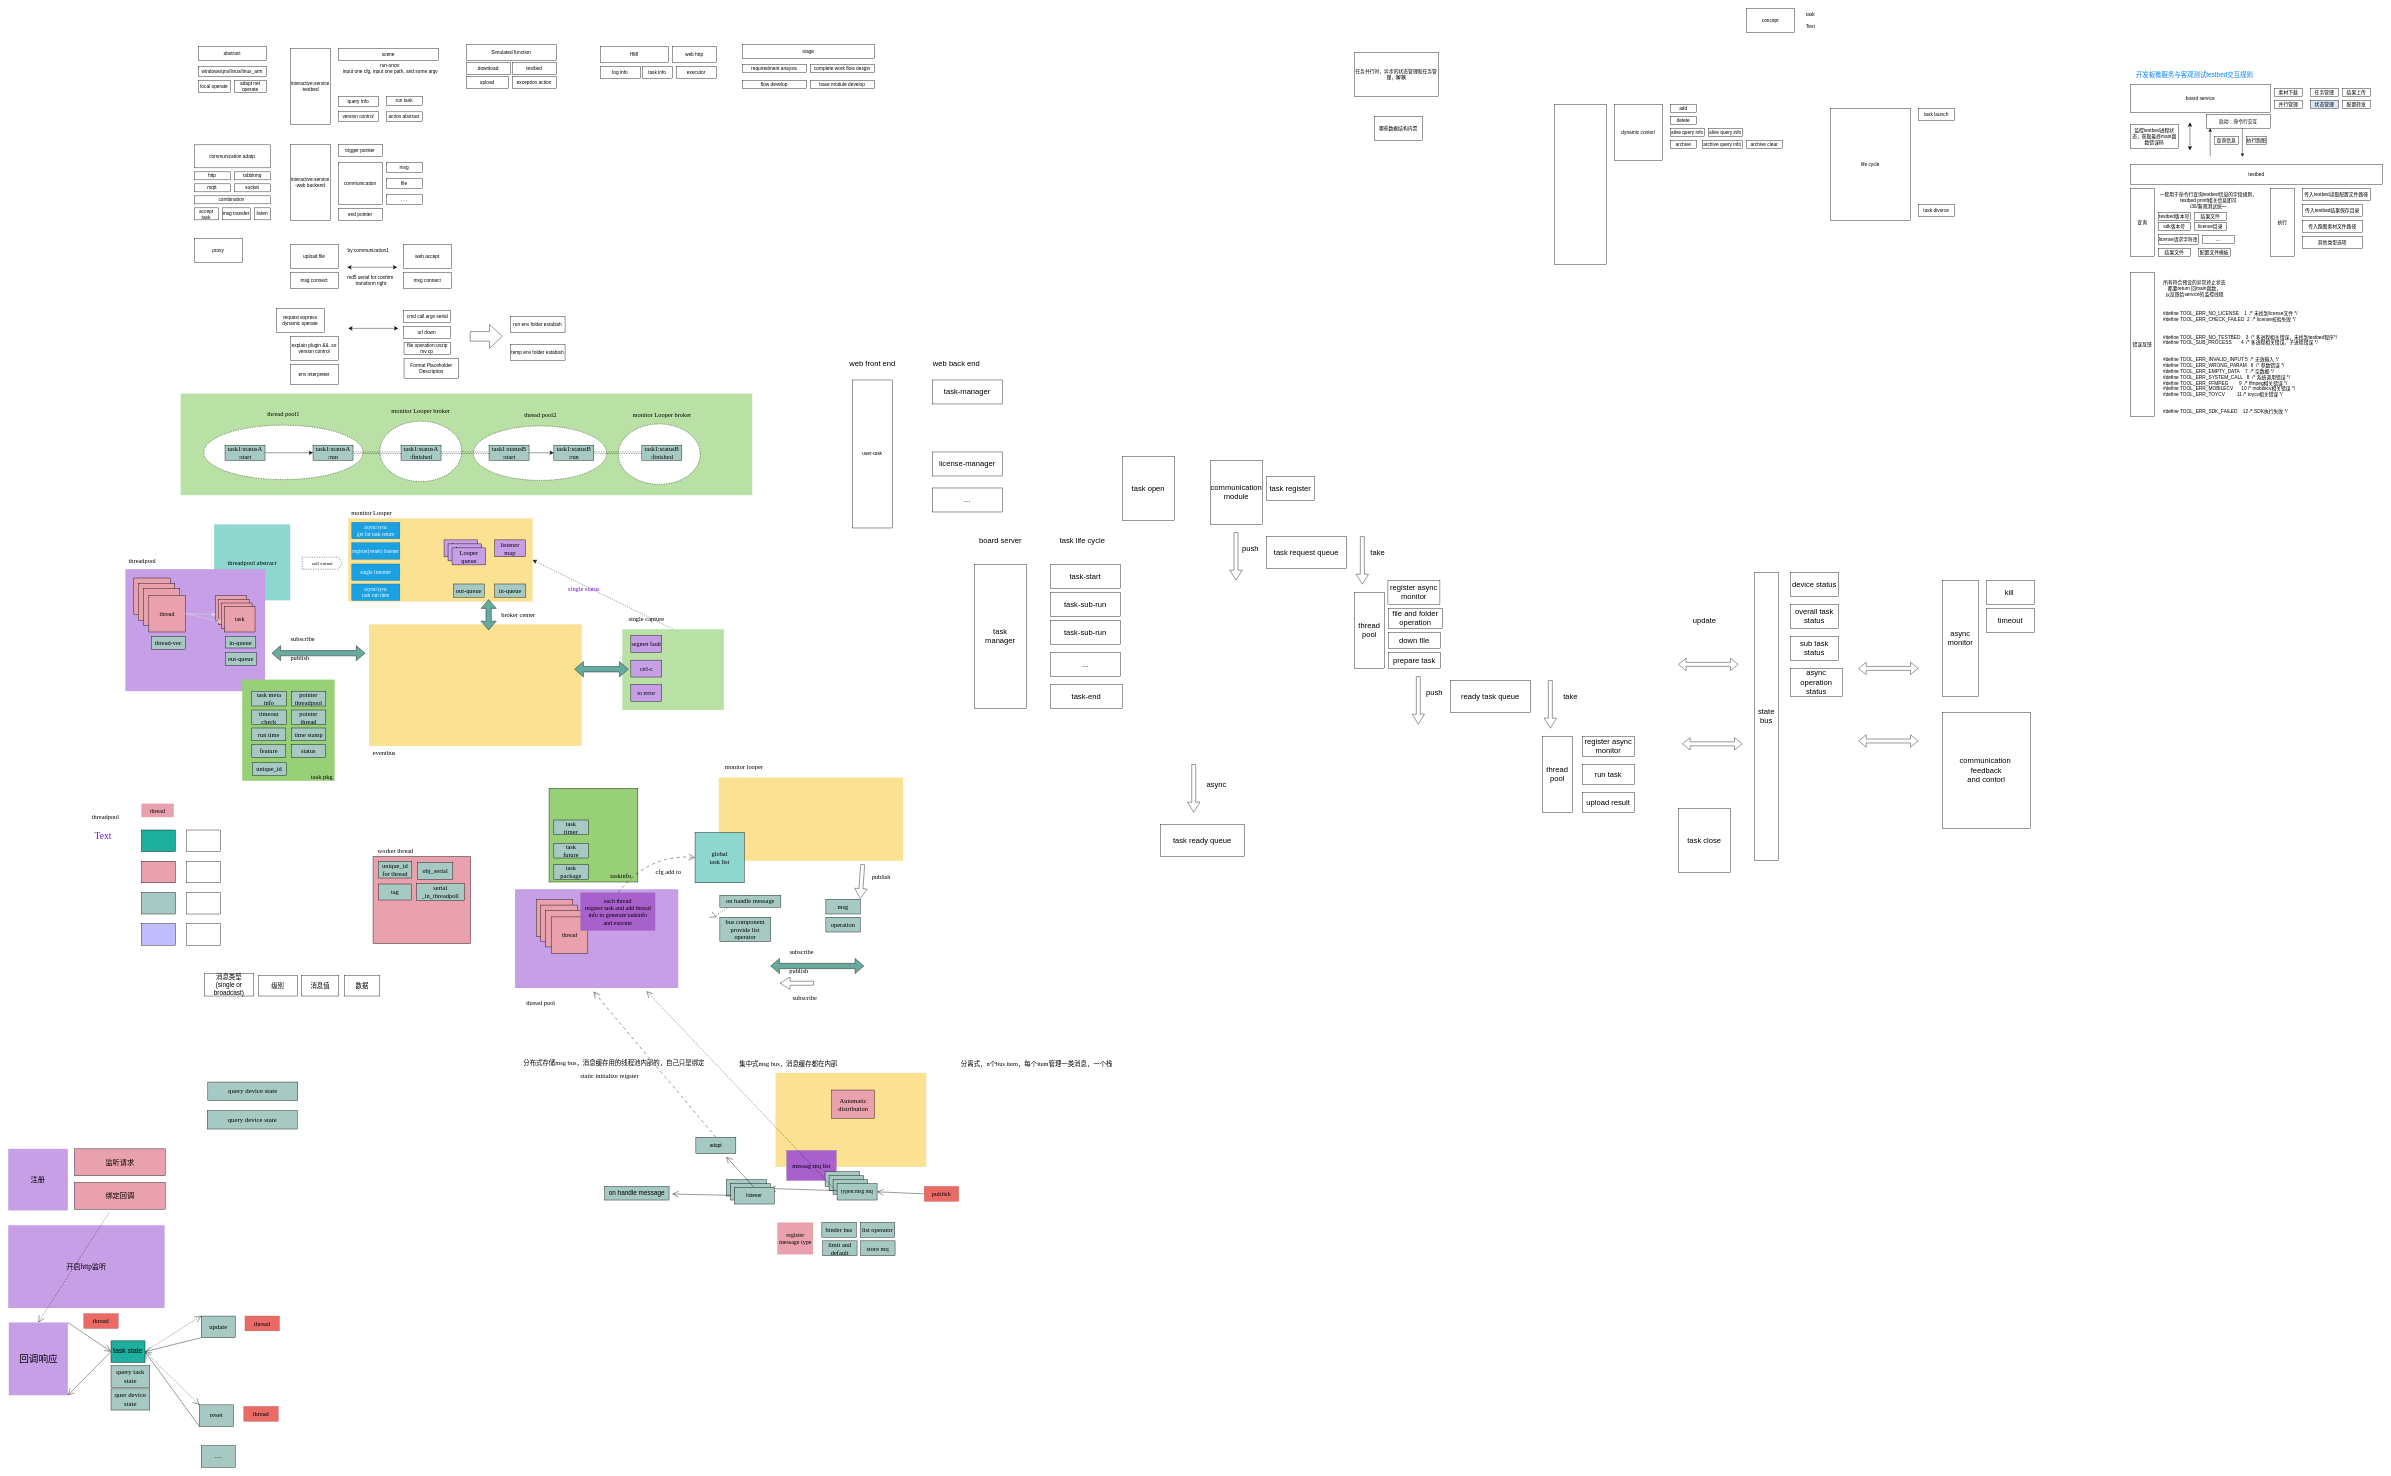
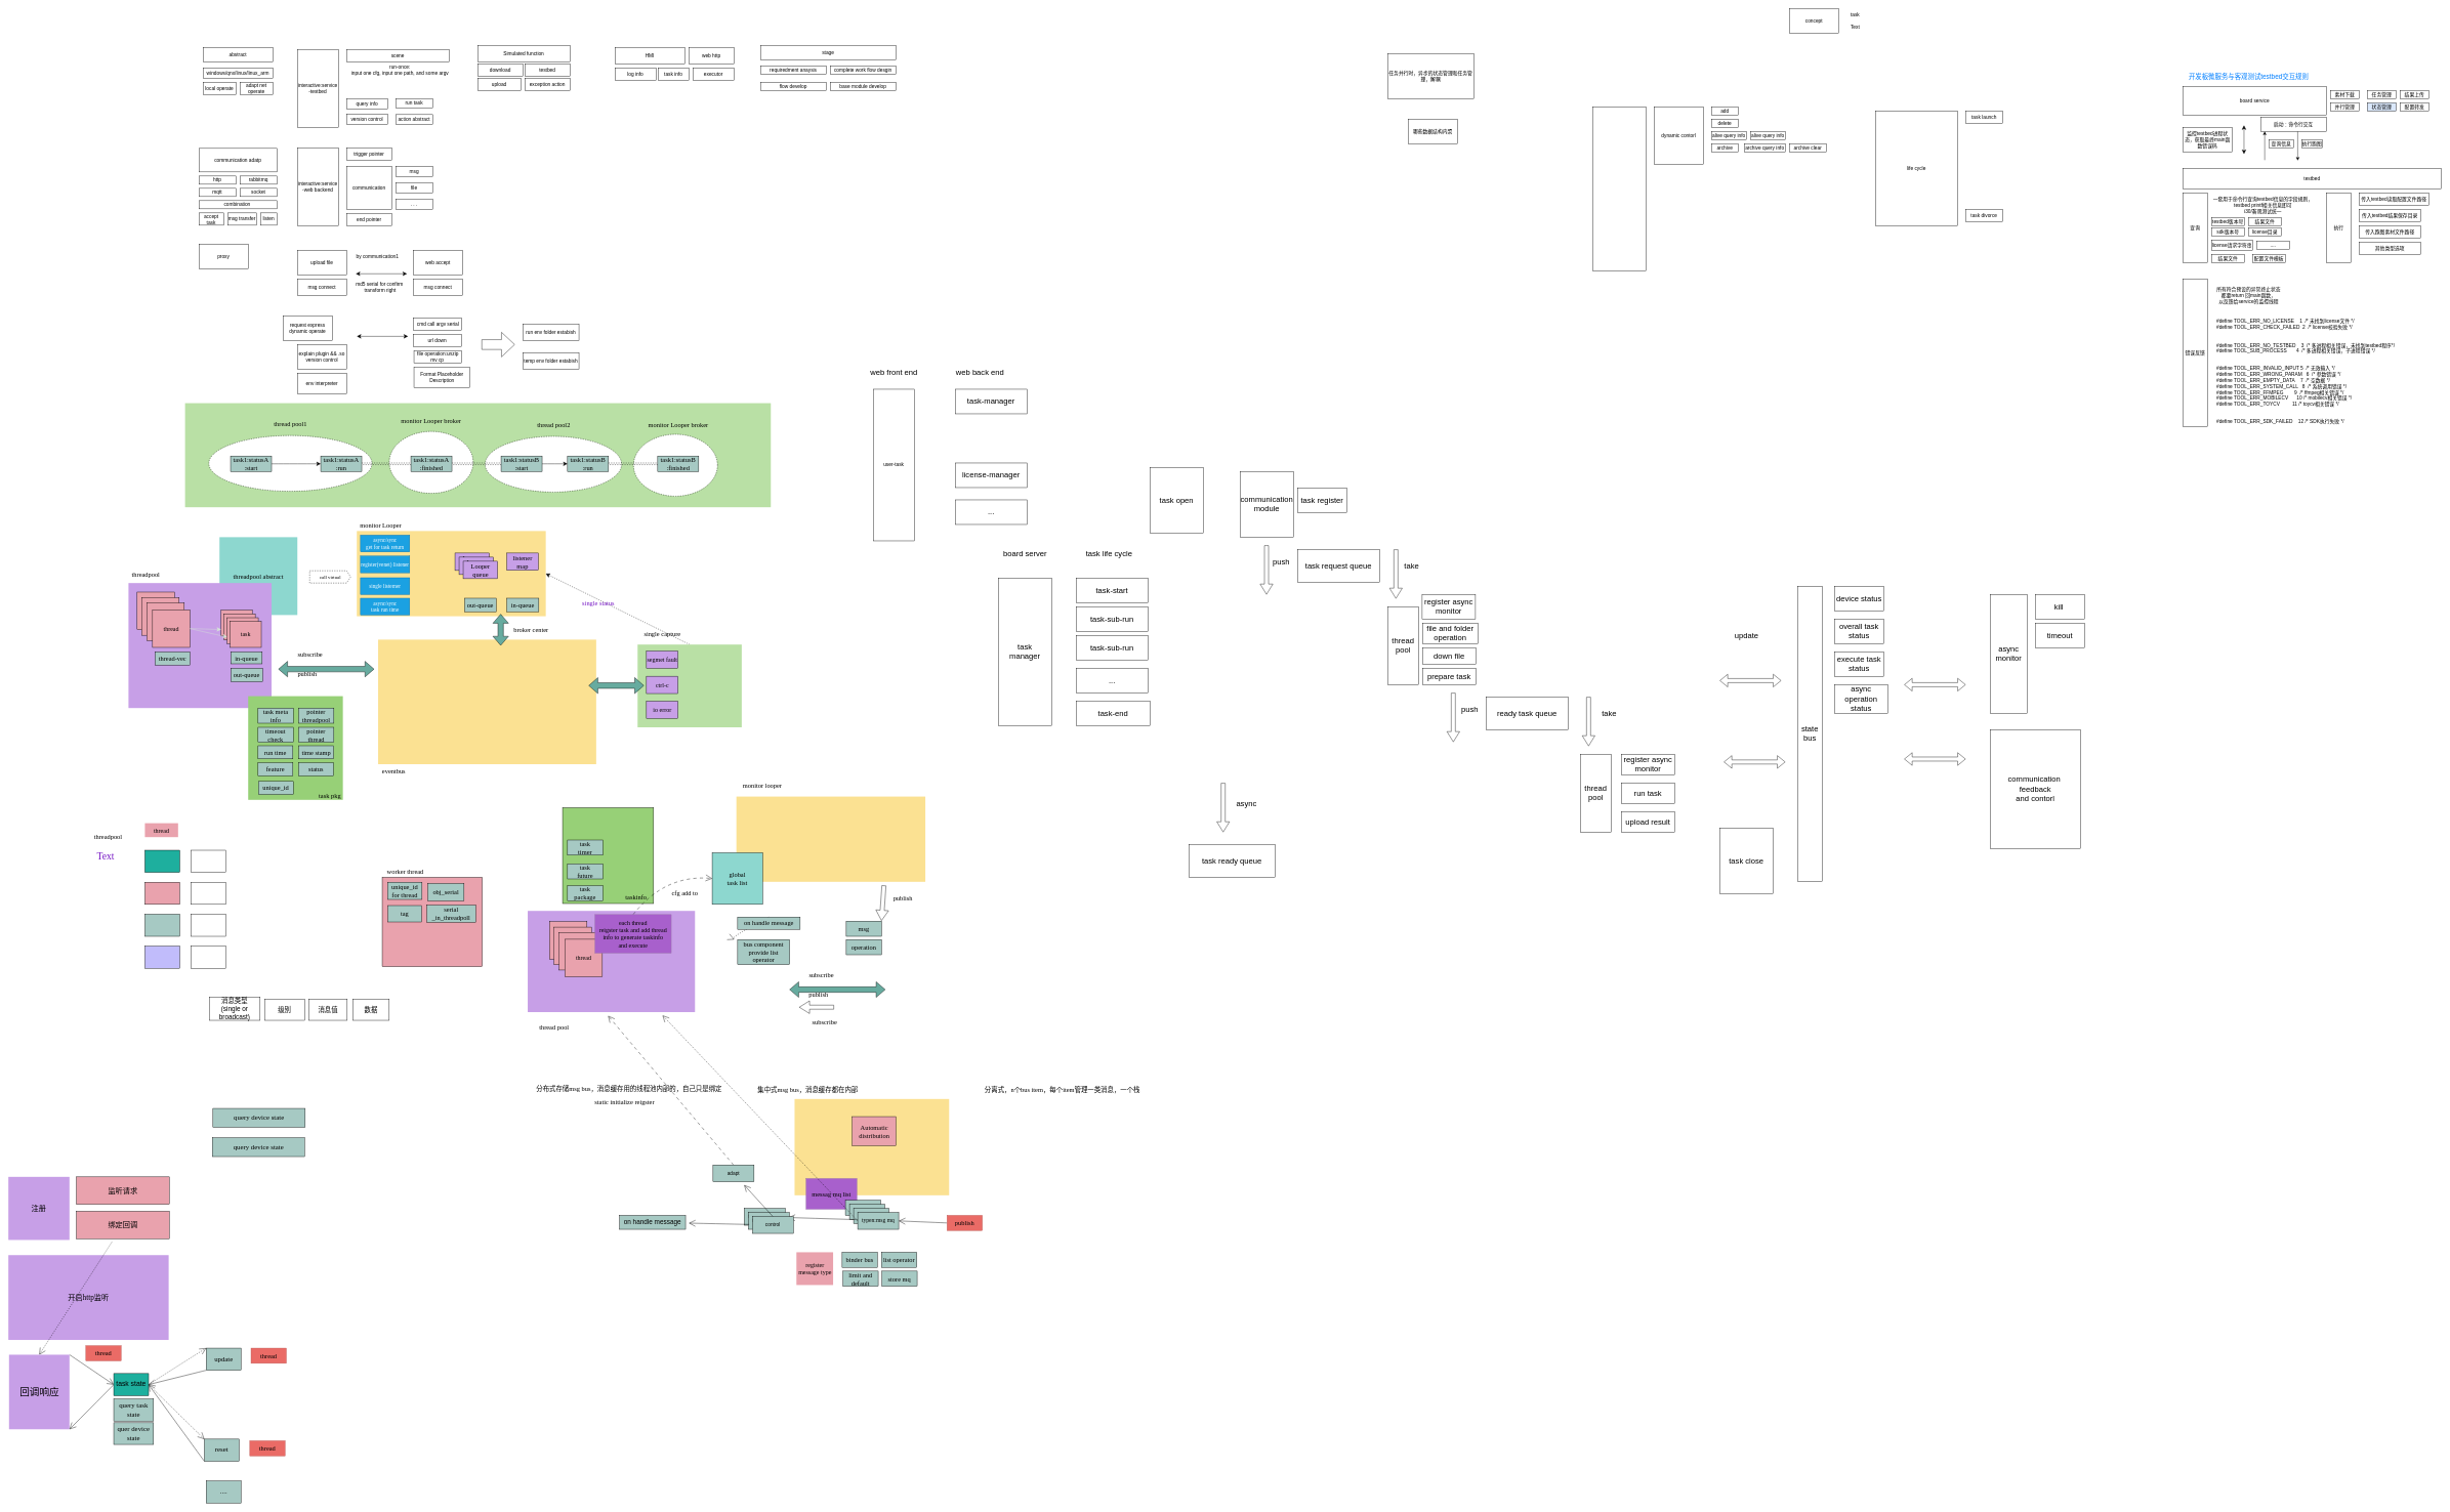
- <mxCell id="41" value="sub task status" style="whiteSpace=wrap;html=1;fontSize=19;" parent="1" vertex="1"><mxGeometry x="4475" y="1590" width="120" height="60" as="geometry" /></mxCell>
+ <mxCell id="41" value="execute task status" style="whiteSpace=wrap;html=1;fontSize=19;" parent="1" vertex="1"><mxGeometry x="4475" y="1590" width="120" height="60" as="geometry" /></mxCell>
- <mxCell id="313" value="listener" style="rounded=0;whiteSpace=wrap;html=1;fillColor=#a6c9c3;" parent="1" vertex="1"><mxGeometry x="1835.25" y="2968" width="100" height="41" as="geometry" /></mxCell>
+ <mxCell id="313" value="control" style="rounded=0;whiteSpace=wrap;html=1;fillColor=#a6c9c3;" parent="1" vertex="1"><mxGeometry x="1835.25" y="2968" width="100" height="41" as="geometry" /></mxCell>
